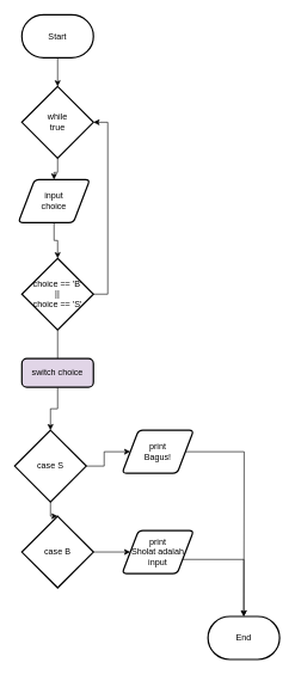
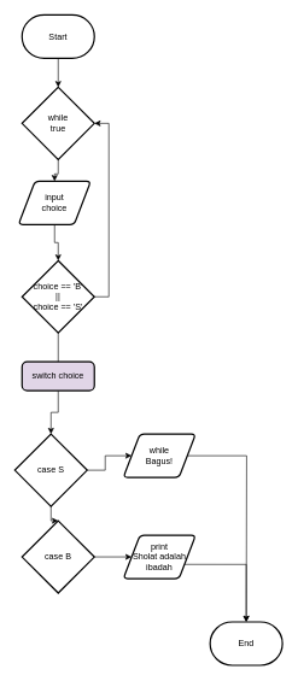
- <mxCell id="20" value="&lt;div&gt;print&lt;/div&gt;&lt;div&gt;Bagus!&lt;br&gt;&lt;/div&gt;" style="shape=parallelogram;html=1;strokeWidth=2;perimeter=parallelogramPerimeter;whiteSpace=wrap;rounded=1;arcSize=12;size=0.23;" vertex="1" parent="1"><mxGeometry x="170" y="600" width="100" height="60" as="geometry" /></mxCell>
+ <mxCell id="20" value="&lt;div&gt;while&lt;/div&gt;&lt;div&gt;Bagus!&lt;br&gt;&lt;/div&gt;" style="shape=parallelogram;html=1;strokeWidth=2;perimeter=parallelogramPerimeter;whiteSpace=wrap;rounded=1;arcSize=12;size=0.23;" vertex="1" parent="1"><mxGeometry x="170" y="600" width="100" height="60" as="geometry" /></mxCell>
- <mxCell id="22" value="&lt;div&gt;print&lt;/div&gt;&lt;div&gt;Sholat adalah input&lt;br&gt;&lt;/div&gt;" style="shape=parallelogram;html=1;strokeWidth=2;perimeter=parallelogramPerimeter;whiteSpace=wrap;rounded=1;arcSize=12;size=0.23;" vertex="1" parent="1"><mxGeometry x="170" y="740" width="100" height="60" as="geometry" /></mxCell>
+ <mxCell id="22" value="&lt;div&gt;print&lt;/div&gt;&lt;div&gt;Sholat adalah ibadah&lt;br&gt;&lt;/div&gt;" style="shape=parallelogram;html=1;strokeWidth=2;perimeter=parallelogramPerimeter;whiteSpace=wrap;rounded=1;arcSize=12;size=0.23;" vertex="1" parent="1"><mxGeometry x="170" y="740" width="100" height="60" as="geometry" /></mxCell>
